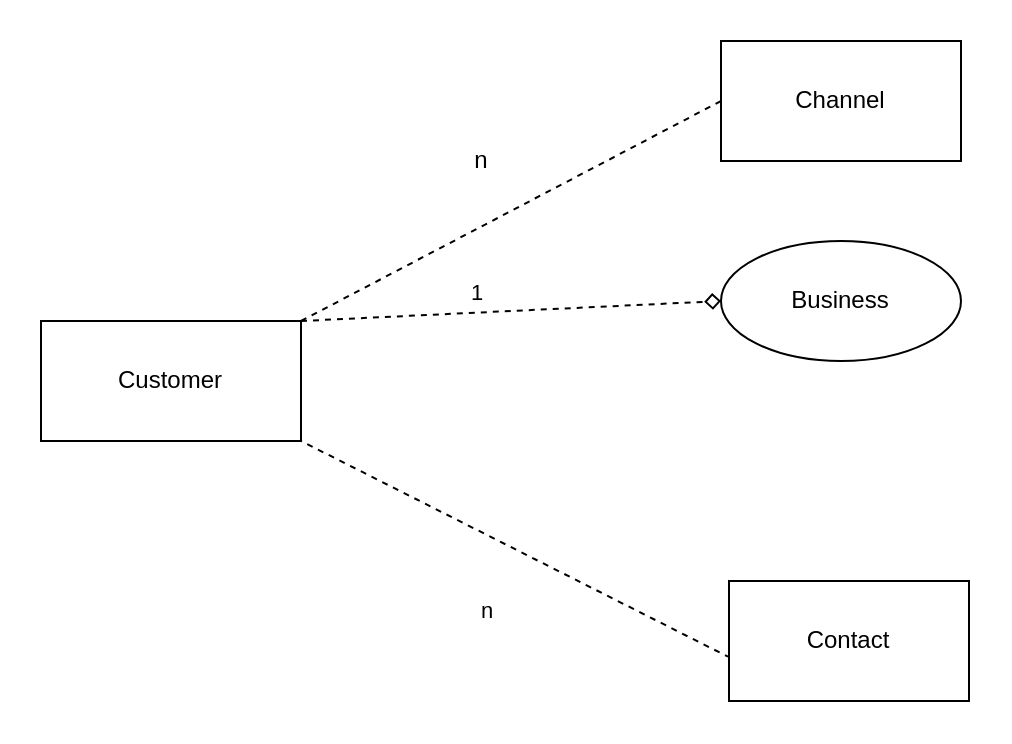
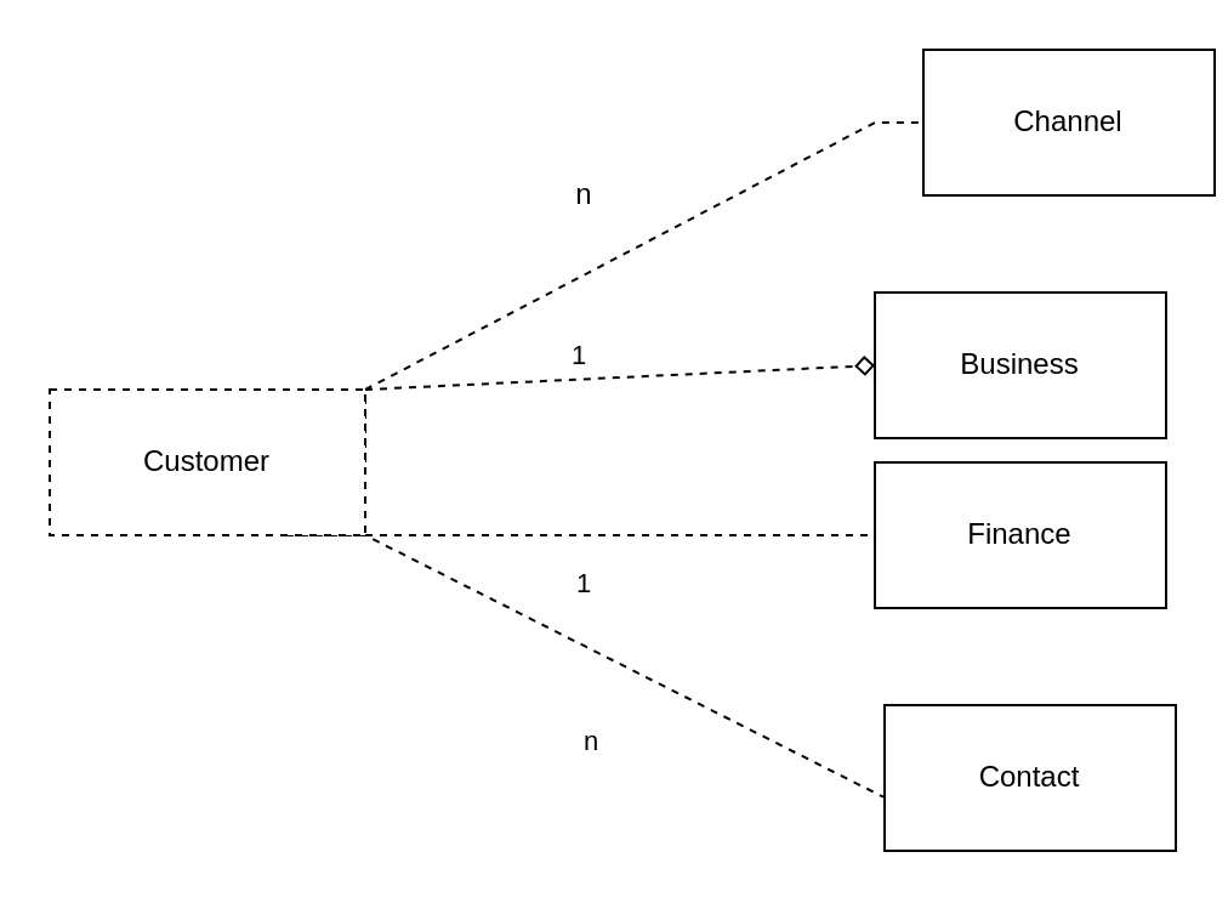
- <mxCell id="8" value="Channel" style="rounded=0;whiteSpace=wrap;html=1;" vertex="1" parent="1"><mxGeometry x="360" y="20" width="120" height="60" as="geometry" /></mxCell>
+ <mxCell id="8" value="Channel" style="rounded=0;whiteSpace=wrap;html=1;" vertex="1" parent="1"><mxGeometry x="380" y="20" width="120" height="60" as="geometry" /></mxCell>
- <mxCell id="9" value="Business" style="ellipse;whiteSpace=wrap;html=1;" vertex="1" parent="1"><mxGeometry x="360" y="120" width="120" height="60" as="geometry" /></mxCell>
+ <mxCell id="9" value="Business" style="rounded=0;whiteSpace=wrap;html=1;" vertex="1" parent="1"><mxGeometry x="360" y="120" width="120" height="60" as="geometry" /></mxCell>
- <mxCell id="7" value="Customer" style="rounded=0;whiteSpace=wrap;html=1;" vertex="1" parent="1"><mxGeometry x="20" y="160" width="130" height="60" as="geometry" /></mxCell>
+ <mxCell id="7" value="Customer" style="rounded=0;whiteSpace=wrap;html=1;dashed=1;" vertex="1" parent="1"><mxGeometry x="20" y="160" width="130" height="60" as="geometry" /></mxCell>
+ <mxCell id="6" value="1" style="edgeStyle=none;rounded=0;orthogonalLoop=1;jettySize=auto;html=1;exitX=1;exitY=1;exitDx=0;exitDy=0;entryX=0;entryY=0.5;entryDx=0;entryDy=0;dashed=1;endArrow=none;endFill=0;" edge="1" parent="1" source="7" target="10"><mxGeometry x="-0.143" y="-20" relative="1" as="geometry"><mxPoint as="offset" /></mxGeometry></mxCell>
+ <mxCell id="10" value="Finance" style="rounded=0;whiteSpace=wrap;html=1;" vertex="1" parent="1"><mxGeometry x="360" y="190" width="120" height="60" as="geometry" /></mxCell>
